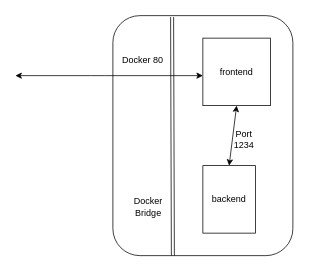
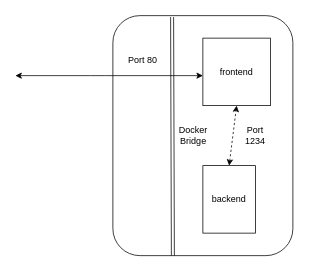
- <mxCell id="9" value="Docker 80" style="text;html=1;strokeColor=none;fillColor=none;align=center;verticalAlign=middle;whiteSpace=wrap;rounded=0;" vertex="1" parent="1"><mxGeometry x="150" y="70" width="80" height="20" as="geometry" /></mxCell>
+ <mxCell id="9" value="Port 80" style="text;html=1;strokeColor=none;fillColor=none;align=center;verticalAlign=middle;whiteSpace=wrap;rounded=0;" vertex="1" parent="1"><mxGeometry x="150" y="70" width="80" height="20" as="geometry" /></mxCell>
- <mxCell id="10" value="" style="endArrow=classic;startArrow=classic;html=1;entryX=0.5;entryY=1;entryDx=0;entryDy=0;exitX=0.5;exitY=0;exitDx=0;exitDy=0;" edge="1" parent="1" source="4" target="3"><mxGeometry width="50" height="50" relative="1" as="geometry"><mxPoint x="-60" y="410" as="sourcePoint" /><mxPoint x="-10" y="360" as="targetPoint" /></mxGeometry></mxCell>
+ <mxCell id="10" value="" style="endArrow=classic;startArrow=classic;html=1;entryX=0.5;entryY=1;entryDx=0;entryDy=0;exitX=0.5;exitY=0;exitDx=0;exitDy=0;dashed=1;" edge="1" parent="1" source="4" target="3"><mxGeometry width="50" height="50" relative="1" as="geometry"><mxPoint x="-60" y="410" as="sourcePoint" /><mxPoint x="-10" y="360" as="targetPoint" /></mxGeometry></mxCell>
- <mxCell id="8" value="Port 1234" style="text;html=1;strokeColor=none;fillColor=none;align=center;verticalAlign=middle;whiteSpace=wrap;rounded=0;" vertex="1" parent="1"><mxGeometry x="305" y="165" width="40" height="40" as="geometry" /></mxCell>
+ <mxCell id="8" value="Port 1234" style="text;html=1;strokeColor=none;fillColor=none;align=center;verticalAlign=middle;whiteSpace=wrap;rounded=0;" vertex="1" parent="1"><mxGeometry x="320" y="160" width="40" height="40" as="geometry" /></mxCell>
- <mxCell id="6" value="Docker Bridge" style="text;html=1;strokeColor=none;fillColor=none;align=center;verticalAlign=middle;whiteSpace=wrap;rounded=0;" vertex="1" parent="1"><mxGeometry x="165" y="255" width="65" height="40" as="geometry" /></mxCell>
+ <mxCell id="6" value="Docker Bridge" style="text;html=1;strokeColor=none;fillColor=none;align=center;verticalAlign=middle;whiteSpace=wrap;rounded=0;" vertex="1" parent="1"><mxGeometry x="225" y="160" width="65" height="40" as="geometry" /></mxCell>
